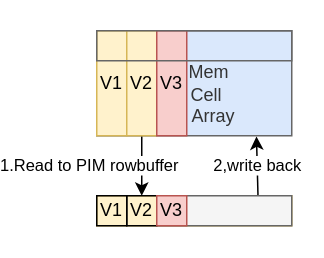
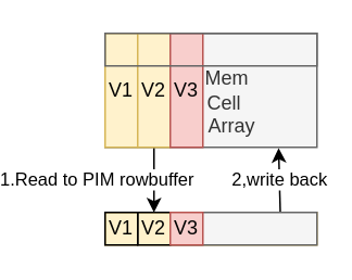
- <mxCell id="4" value="&lt;br&gt;&amp;nbsp; &amp;nbsp; &amp;nbsp; Mem&lt;br&gt;&amp;nbsp; &amp;nbsp; &amp;nbsp;Cell&lt;br&gt;&amp;nbsp; &amp;nbsp; &amp;nbsp; &amp;nbsp; Array" style="rounded=0;whiteSpace=wrap;html=1;fillColor=#dae8fc;fontColor=#333333;strokeColor=#666666;" parent="1" vertex="1"><mxGeometry x="20" y="20" width="130" height="70" as="geometry" /></mxCell>
+ <mxCell id="4" value="&lt;br&gt;&amp;nbsp; &amp;nbsp; &amp;nbsp; Mem&lt;br&gt;&amp;nbsp; &amp;nbsp; &amp;nbsp;Cell&lt;br&gt;&amp;nbsp; &amp;nbsp; &amp;nbsp; &amp;nbsp; Array" style="rounded=0;whiteSpace=wrap;html=1;fillColor=#f5f5f5;fontColor=#333333;strokeColor=#666666;" parent="1" vertex="1"><mxGeometry x="20" y="20" width="130" height="70" as="geometry" /></mxCell>
